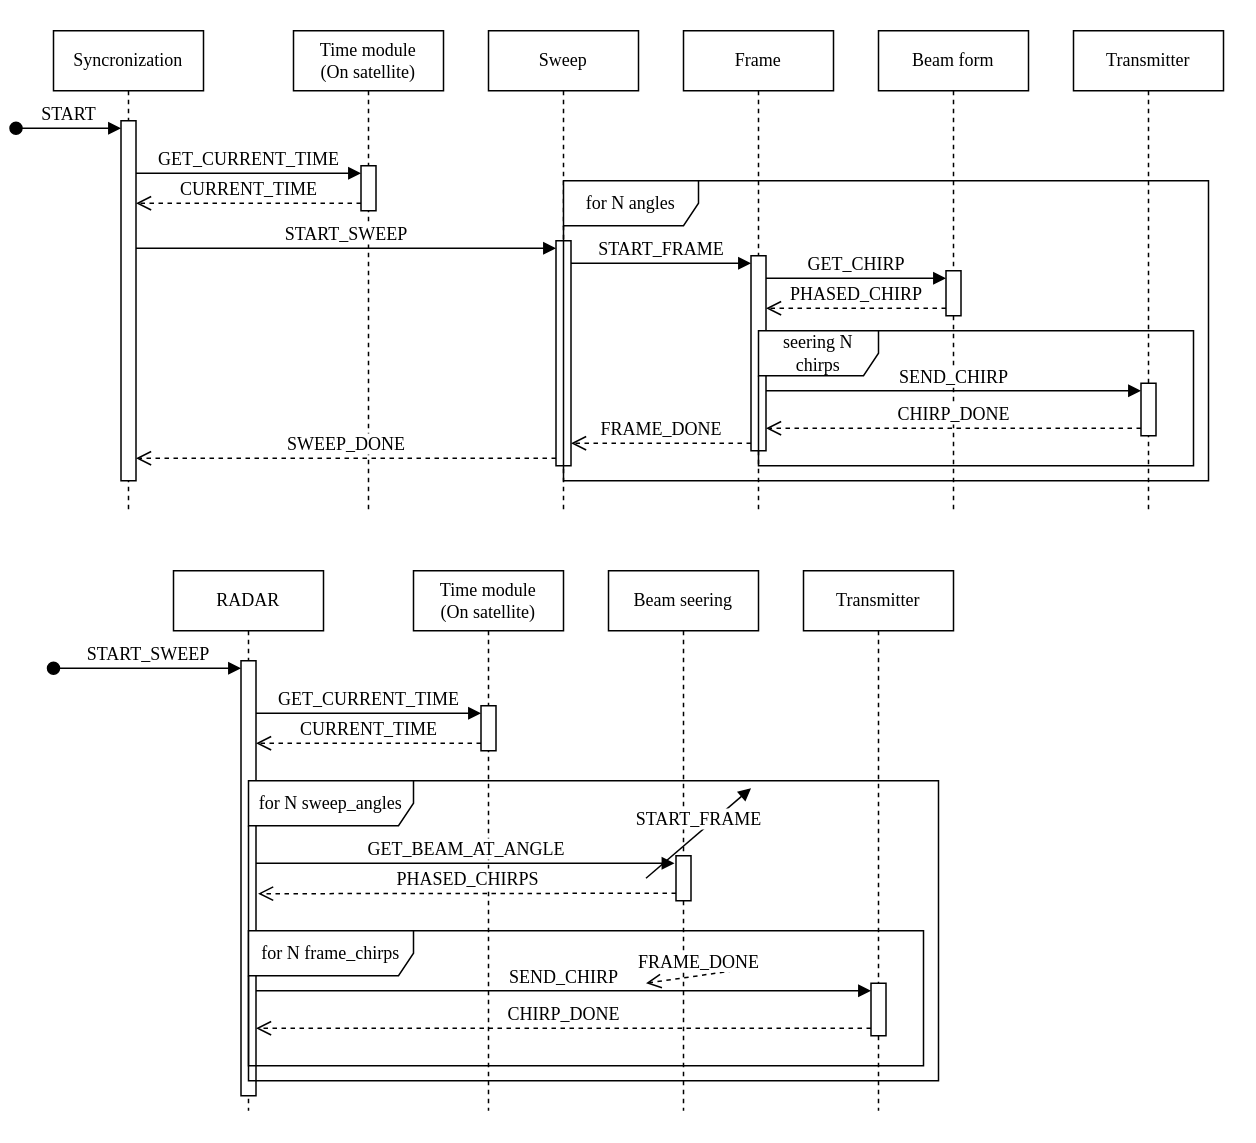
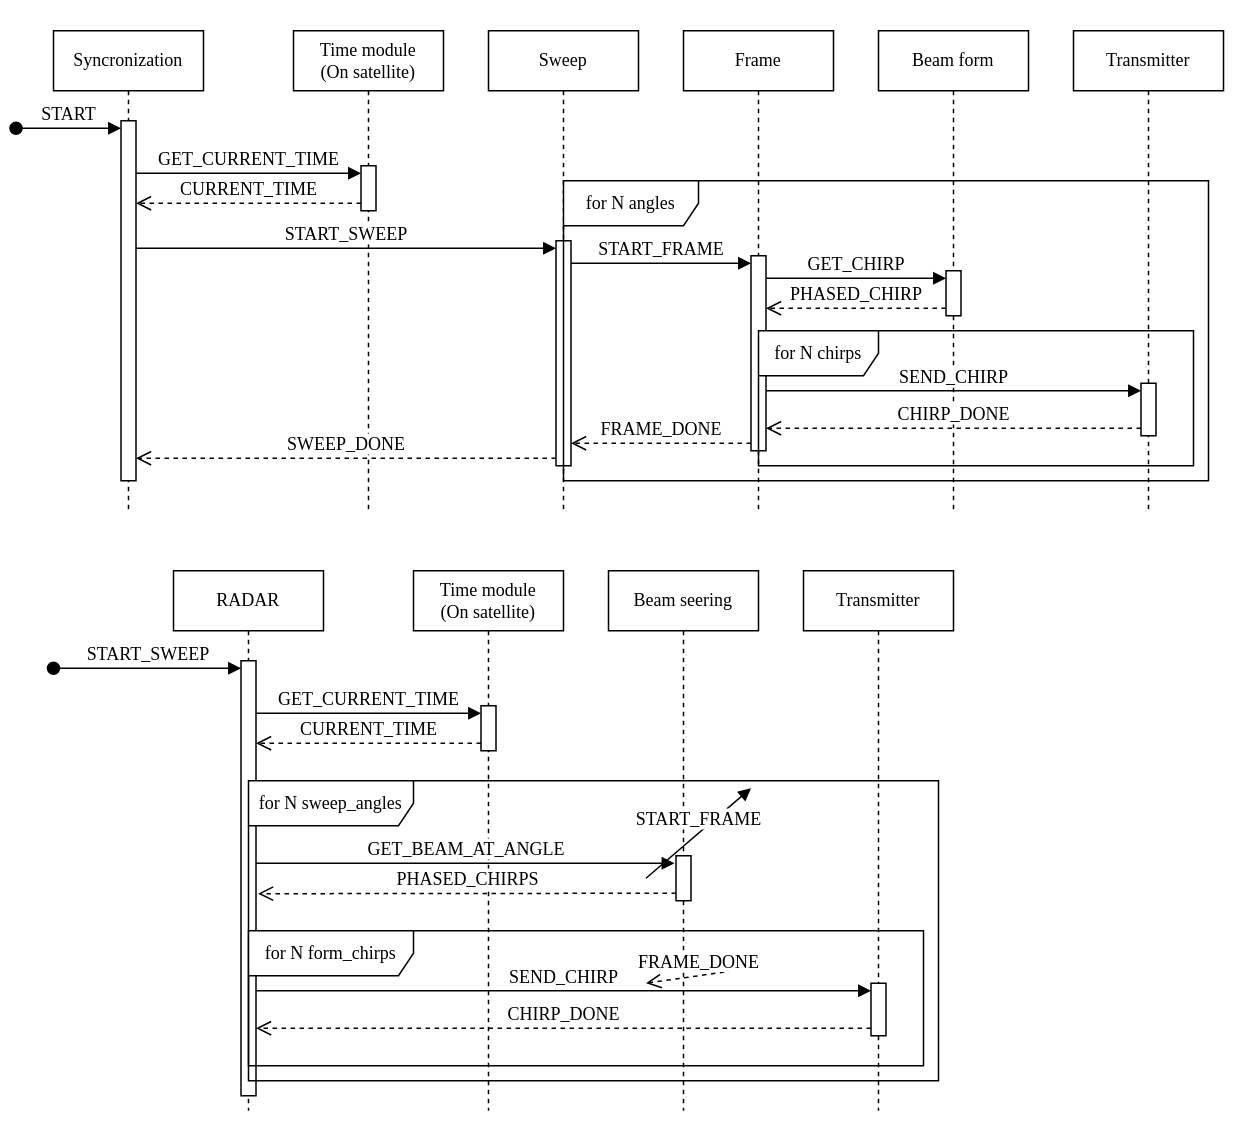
- <mxCell id="23" value="seering N chirps" style="shape=umlFrame;whiteSpace=wrap;html=1;pointerEvents=0;width=80;height=30;fontFamily=modern;fontSource=https%3A%2F%2Fsourceforge.net%2Fprojects%2Fcm-unicode%2F;fontSize=12;" parent="1" vertex="1"><mxGeometry x="490" y="220" width="290" height="90" as="geometry" /></mxCell>
+ <mxCell id="23" value="for N chirps" style="shape=umlFrame;whiteSpace=wrap;html=1;pointerEvents=0;width=80;height=30;fontFamily=modern;fontSource=https%3A%2F%2Fsourceforge.net%2Fprojects%2Fcm-unicode%2F;fontSize=12;" parent="1" vertex="1"><mxGeometry x="490" y="220" width="290" height="90" as="geometry" /></mxCell>
- <mxCell id="40" value="for N frame_chirps" style="shape=umlFrame;whiteSpace=wrap;html=1;pointerEvents=0;width=110;height=30;fontFamily=modern;fontSource=https%3A%2F%2Fsourceforge.net%2Fprojects%2Fcm-unicode%2F;fontSize=12;" vertex="1" parent="1"><mxGeometry x="150" y="620" width="450" height="90" as="geometry" /></mxCell>
+ <mxCell id="40" value="for N form_chirps" style="shape=umlFrame;whiteSpace=wrap;html=1;pointerEvents=0;width=110;height=30;fontFamily=modern;fontSource=https%3A%2F%2Fsourceforge.net%2Fprojects%2Fcm-unicode%2F;fontSize=12;" vertex="1" parent="1"><mxGeometry x="150" y="620" width="450" height="90" as="geometry" /></mxCell>
